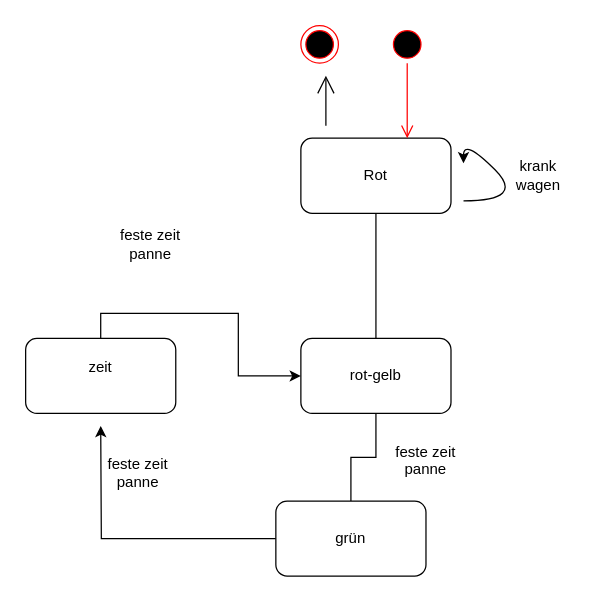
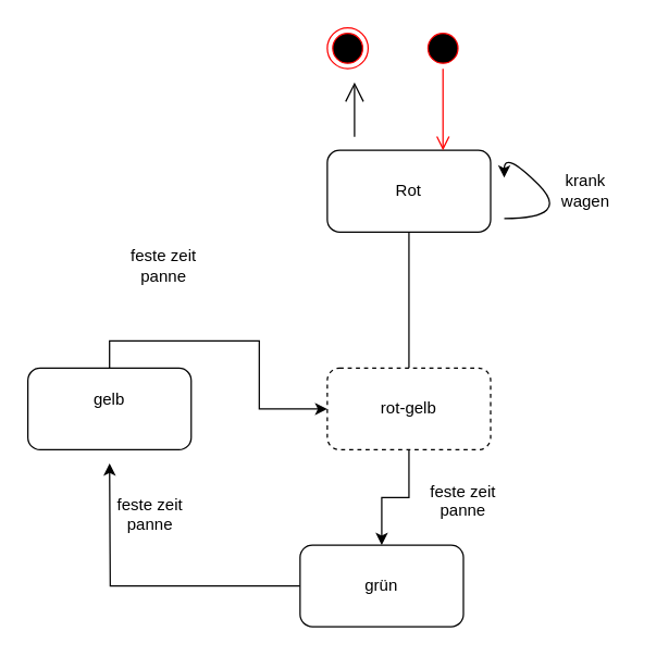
- <mxCell id="14" value="zeit&lt;div&gt;&lt;br&gt;&lt;/div&gt;" style="rounded=1;whiteSpace=wrap;html=1;" vertex="1" parent="1"><mxGeometry x="20" y="270" width="120" height="60" as="geometry" /></mxCell>
+ <mxCell id="14" value="gelb&lt;div&gt;&lt;br&gt;&lt;/div&gt;" style="rounded=1;whiteSpace=wrap;html=1;" vertex="1" parent="1"><mxGeometry x="20" y="270" width="120" height="60" as="geometry" /></mxCell>
- <mxCell id="9" value="rot-gelb" style="rounded=1;whiteSpace=wrap;html=1;" vertex="1" parent="1"><mxGeometry x="240" y="270" width="120" height="60" as="geometry" /></mxCell>
+ <mxCell id="9" value="rot-gelb" style="rounded=1;whiteSpace=wrap;html=1;dashed=1;" vertex="1" parent="1"><mxGeometry x="240" y="270" width="120" height="60" as="geometry" /></mxCell>
- <mxCell id="8" style="edgeStyle=orthogonalEdgeStyle;rounded=0;orthogonalLoop=1;jettySize=auto;html=1;exitX=0.5;exitY=1;exitDx=0;exitDy=0;entryX=0.5;entryY=0;entryDx=0;entryDy=0;endArrow=none;" edge="1" parent="1" source="9" target="12"><mxGeometry relative="1" as="geometry" /></mxCell>
+ <mxCell id="8" style="edgeStyle=orthogonalEdgeStyle;rounded=0;orthogonalLoop=1;jettySize=auto;html=1;exitX=0.5;exitY=1;exitDx=0;exitDy=0;entryX=0.5;entryY=0;entryDx=0;entryDy=0;" edge="1" parent="1" source="9" target="12"><mxGeometry relative="1" as="geometry" /></mxCell>
